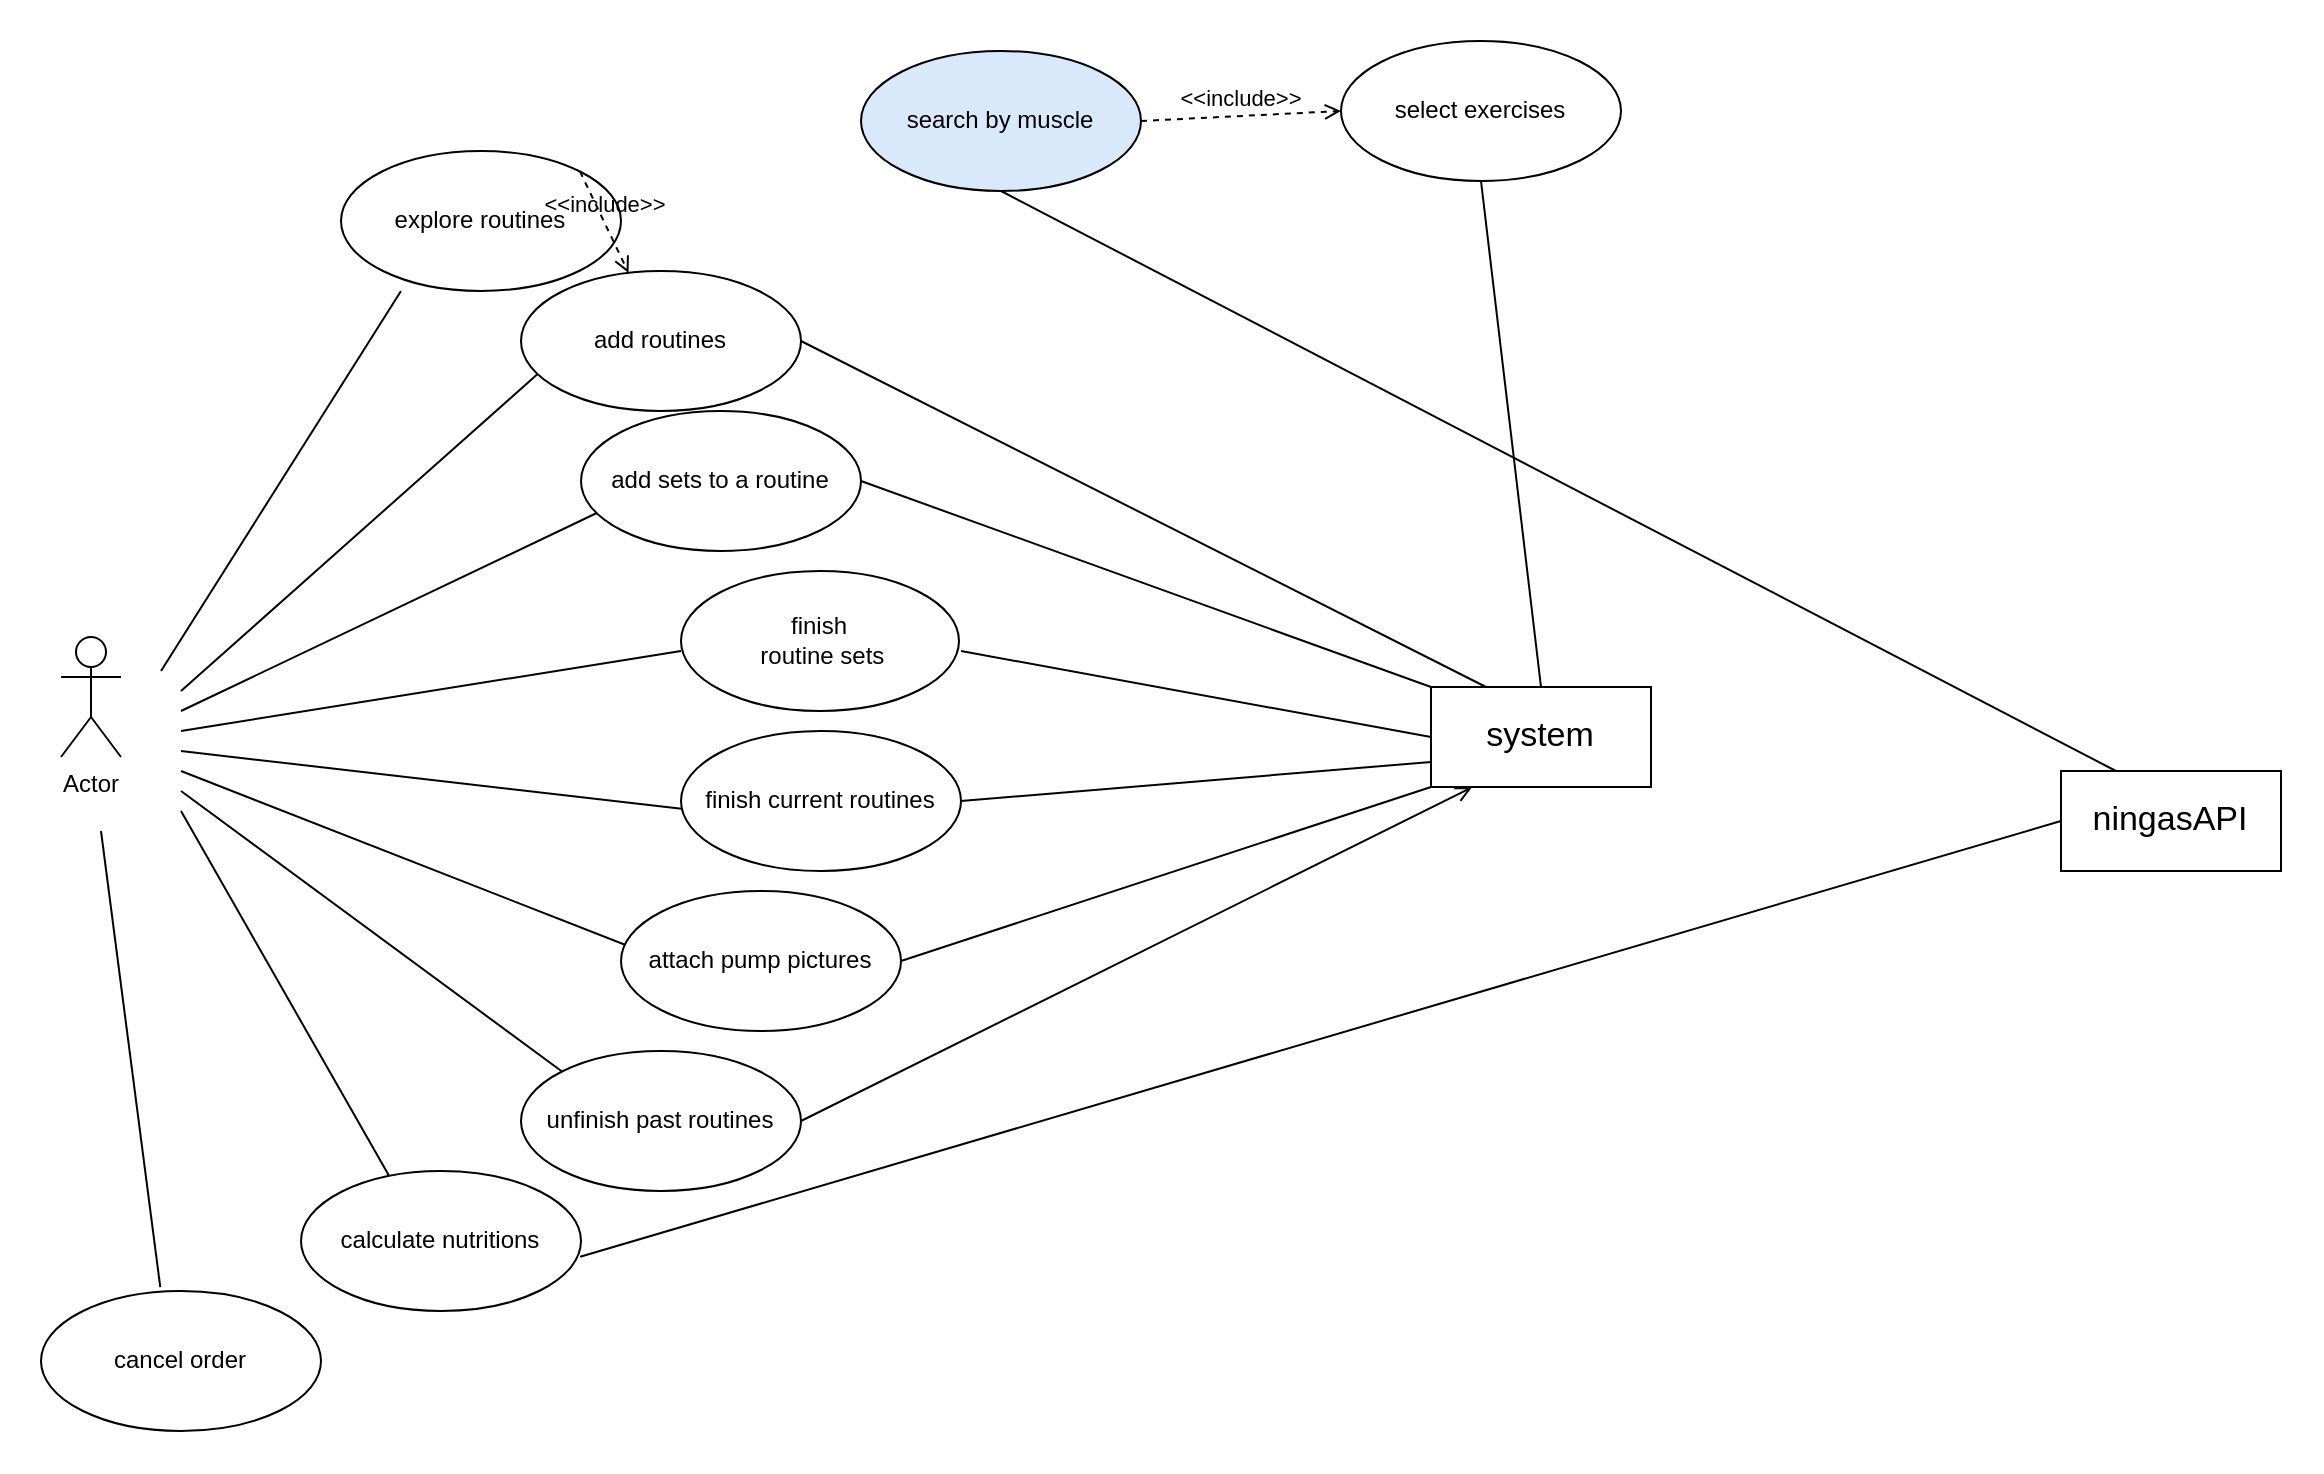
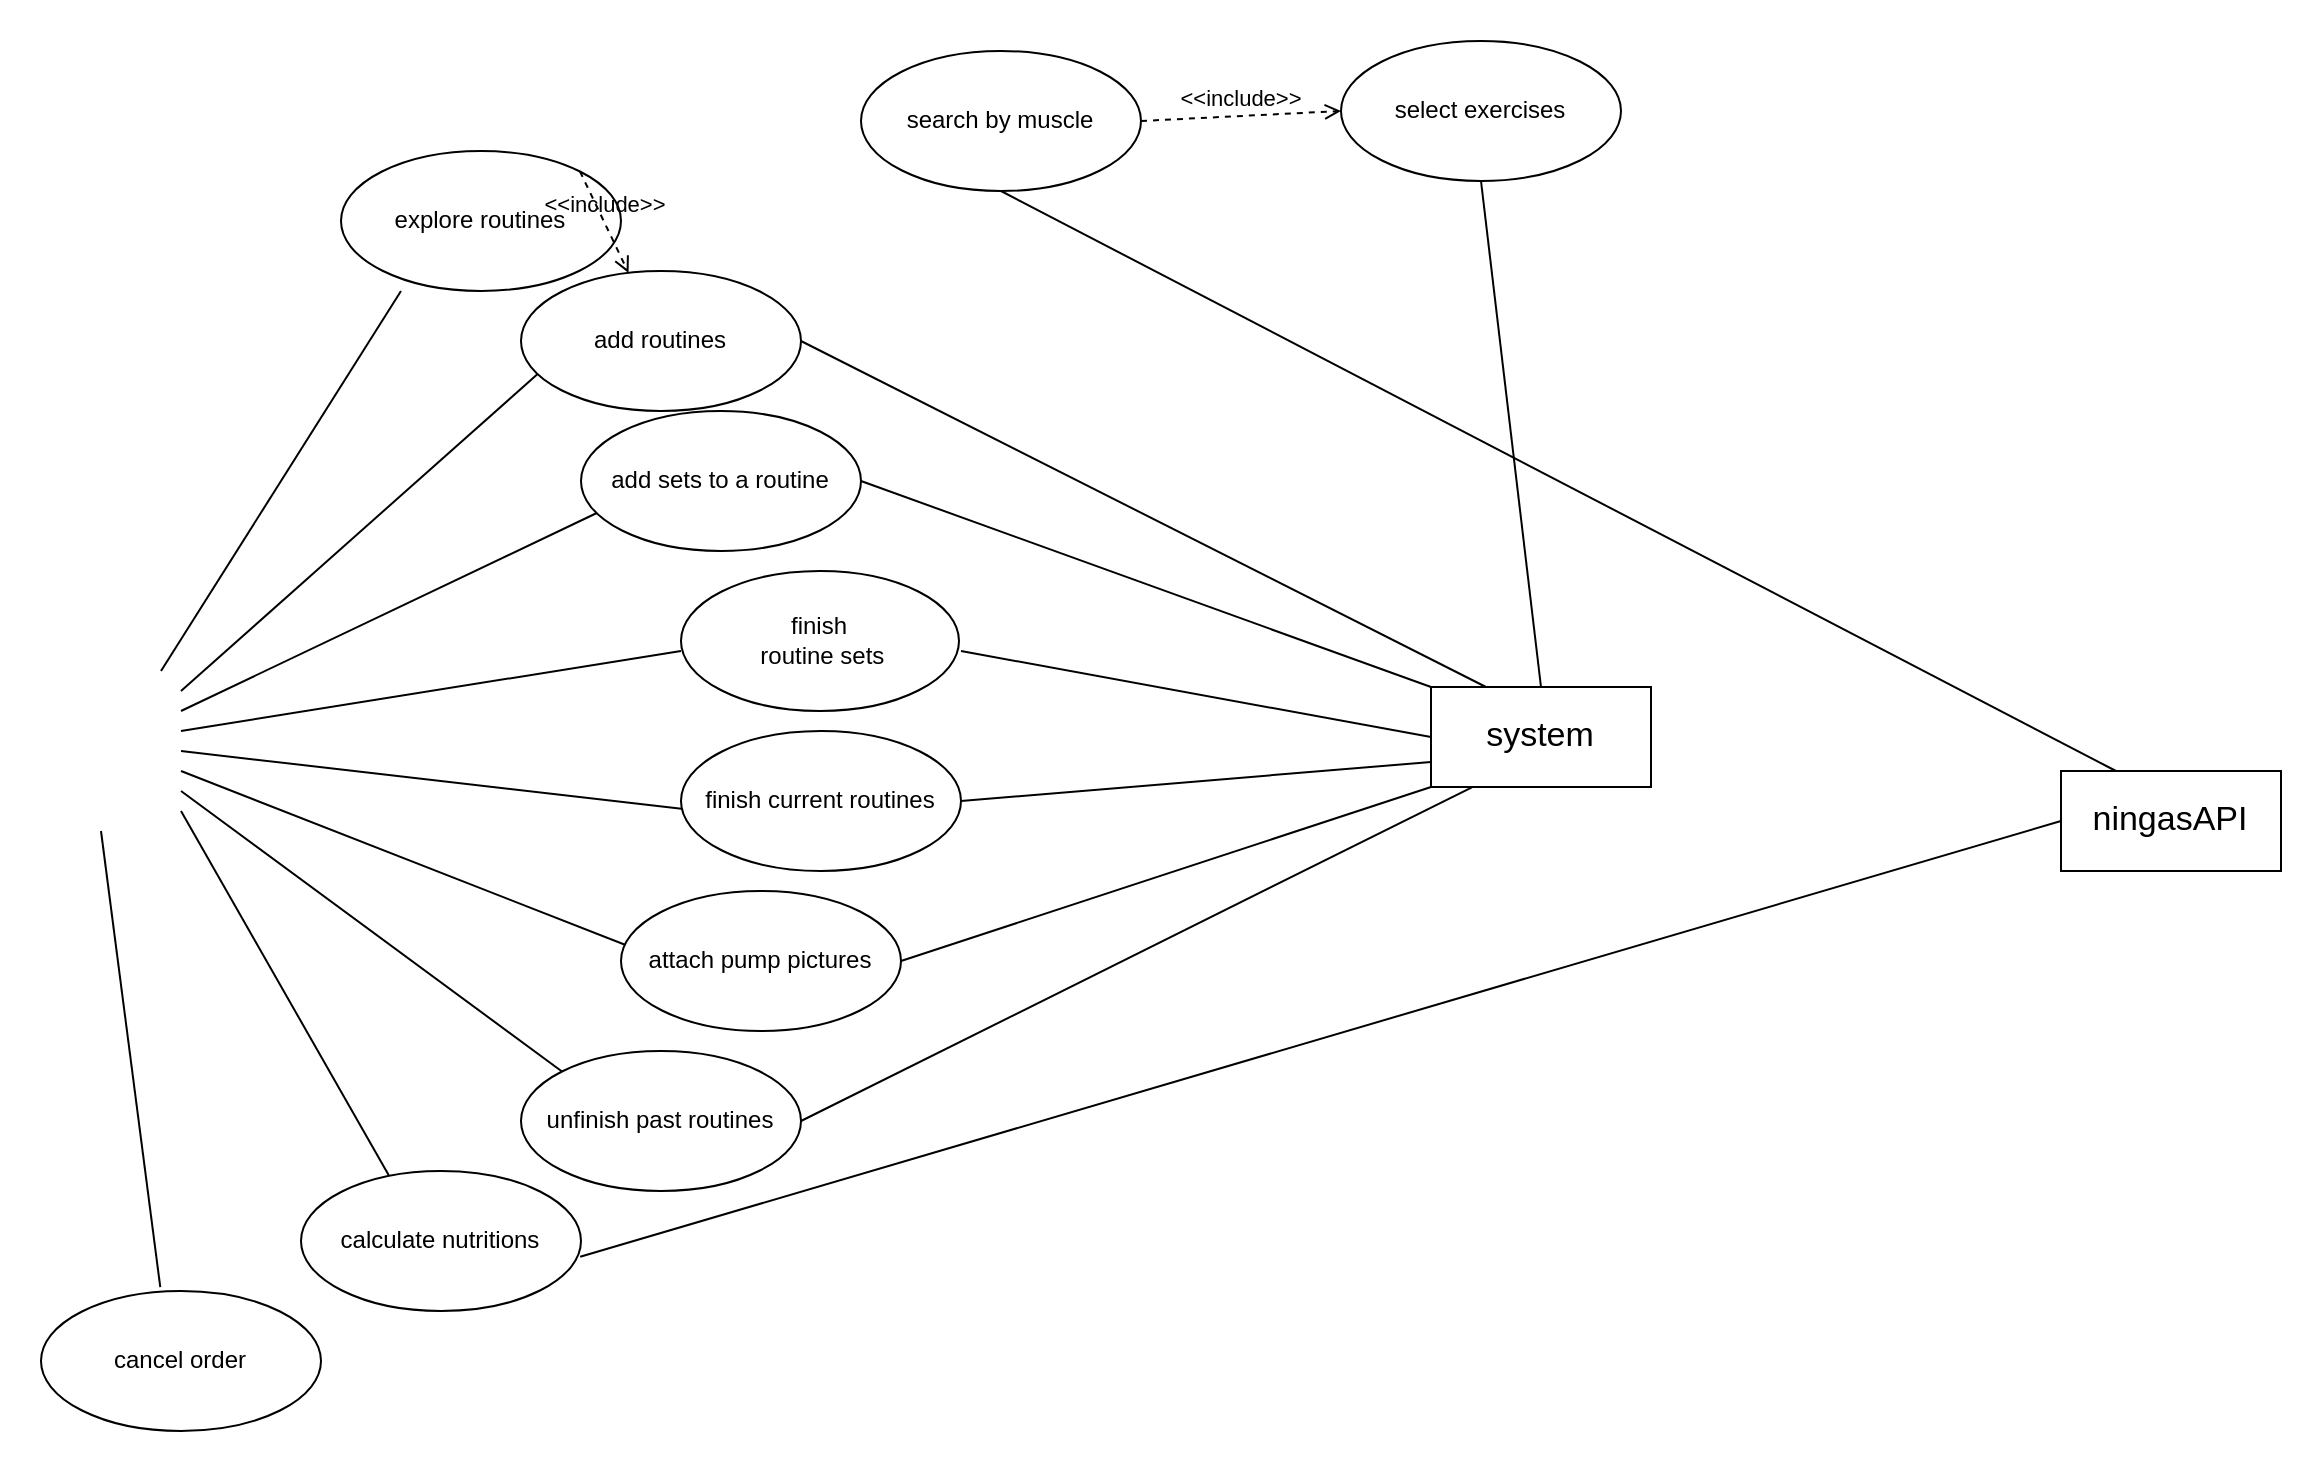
- <mxCell id="23" value="search by muscle" style="ellipse;whiteSpace=wrap;html=1;fillColor=#dae8fc;" vertex="1" parent="1"><mxGeometry x="430" y="25" width="140" height="70" as="geometry" /></mxCell>
+ <mxCell id="23" value="search by muscle" style="ellipse;whiteSpace=wrap;html=1;" vertex="1" parent="1"><mxGeometry x="430" y="25" width="140" height="70" as="geometry" /></mxCell>
- <mxCell id="2" value="Actor" style="shape=umlActor;verticalLabelPosition=bottom;verticalAlign=top;html=1;" parent="1" vertex="1"><mxGeometry x="30" y="318" width="30" height="60" as="geometry" /></mxCell>
- <mxCell id="35" value="" style="endArrow=open;html=1;rounded=0;entryX=0.186;entryY=1.003;entryDx=0;entryDy=0;exitX=1;exitY=0.5;exitDx=0;exitDy=0;entryPerimeter=0;" edge="1" parent="1" source="17" target="21"><mxGeometry width="50" height="50" relative="1" as="geometry"><mxPoint x="500" y="420" as="sourcePoint" /><mxPoint x="720" y="381" as="targetPoint" /></mxGeometry></mxCell>
+ <mxCell id="35" value="" style="endArrow=none;html=1;rounded=0;entryX=0.186;entryY=1.003;entryDx=0;entryDy=0;exitX=1;exitY=0.5;exitDx=0;exitDy=0;entryPerimeter=0;" edge="1" parent="1" source="17" target="21"><mxGeometry width="50" height="50" relative="1" as="geometry"><mxPoint x="500" y="420" as="sourcePoint" /><mxPoint x="720" y="381" as="targetPoint" /></mxGeometry></mxCell>
